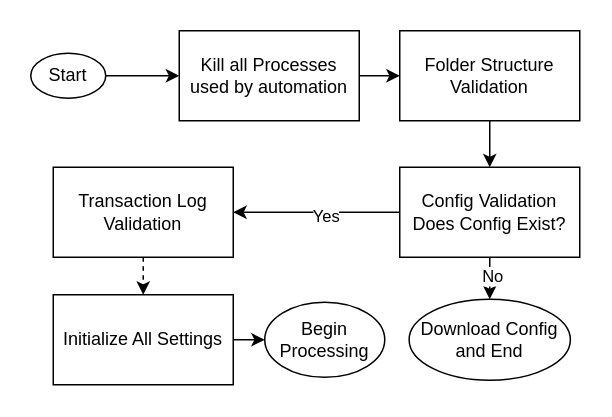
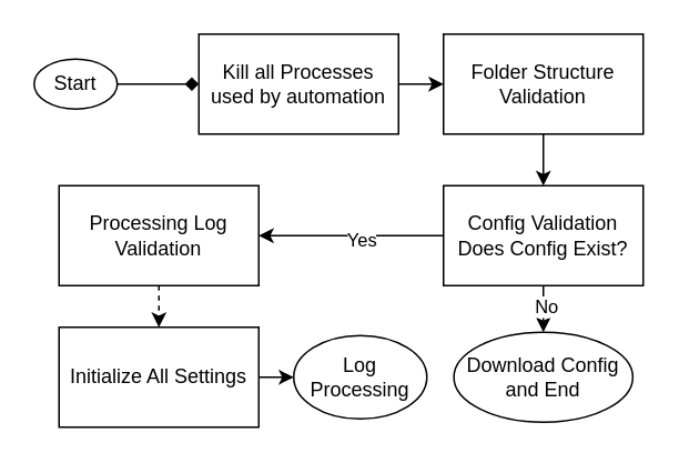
- <mxCell id="2" style="edgeStyle=orthogonalEdgeStyle;rounded=0;orthogonalLoop=1;jettySize=auto;html=1;exitX=1;exitY=0.5;exitDx=0;exitDy=0;entryX=0;entryY=0.5;entryDx=0;entryDy=0;" parent="1" source="3" target="7" edge="1"><mxGeometry relative="1" as="geometry" /></mxCell>
+ <mxCell id="2" style="edgeStyle=orthogonalEdgeStyle;rounded=0;orthogonalLoop=1;jettySize=auto;html=1;exitX=1;exitY=0.5;exitDx=0;exitDy=0;entryX=0;entryY=0.5;entryDx=0;entryDy=0;endArrow=diamond;" parent="1" source="3" target="7" edge="1"><mxGeometry relative="1" as="geometry" /></mxCell>
- <mxCell id="16" value="Transaction Log Validation" style="rounded=0;whiteSpace=wrap;html=1;" parent="1" vertex="1"><mxGeometry x="35" y="111" width="120" height="60" as="geometry" /></mxCell>
+ <mxCell id="16" value="Processing Log Validation" style="rounded=0;whiteSpace=wrap;html=1;" parent="1" vertex="1"><mxGeometry x="35" y="111" width="120" height="60" as="geometry" /></mxCell>
- <mxCell id="4" value="Begin Processing" style="ellipse;whiteSpace=wrap;html=1;" parent="1" vertex="1"><mxGeometry x="176" y="201" width="80" height="50" as="geometry" /></mxCell>
+ <mxCell id="4" value="Log Processing" style="ellipse;whiteSpace=wrap;html=1;" parent="1" vertex="1"><mxGeometry x="176" y="201" width="80" height="50" as="geometry" /></mxCell>
